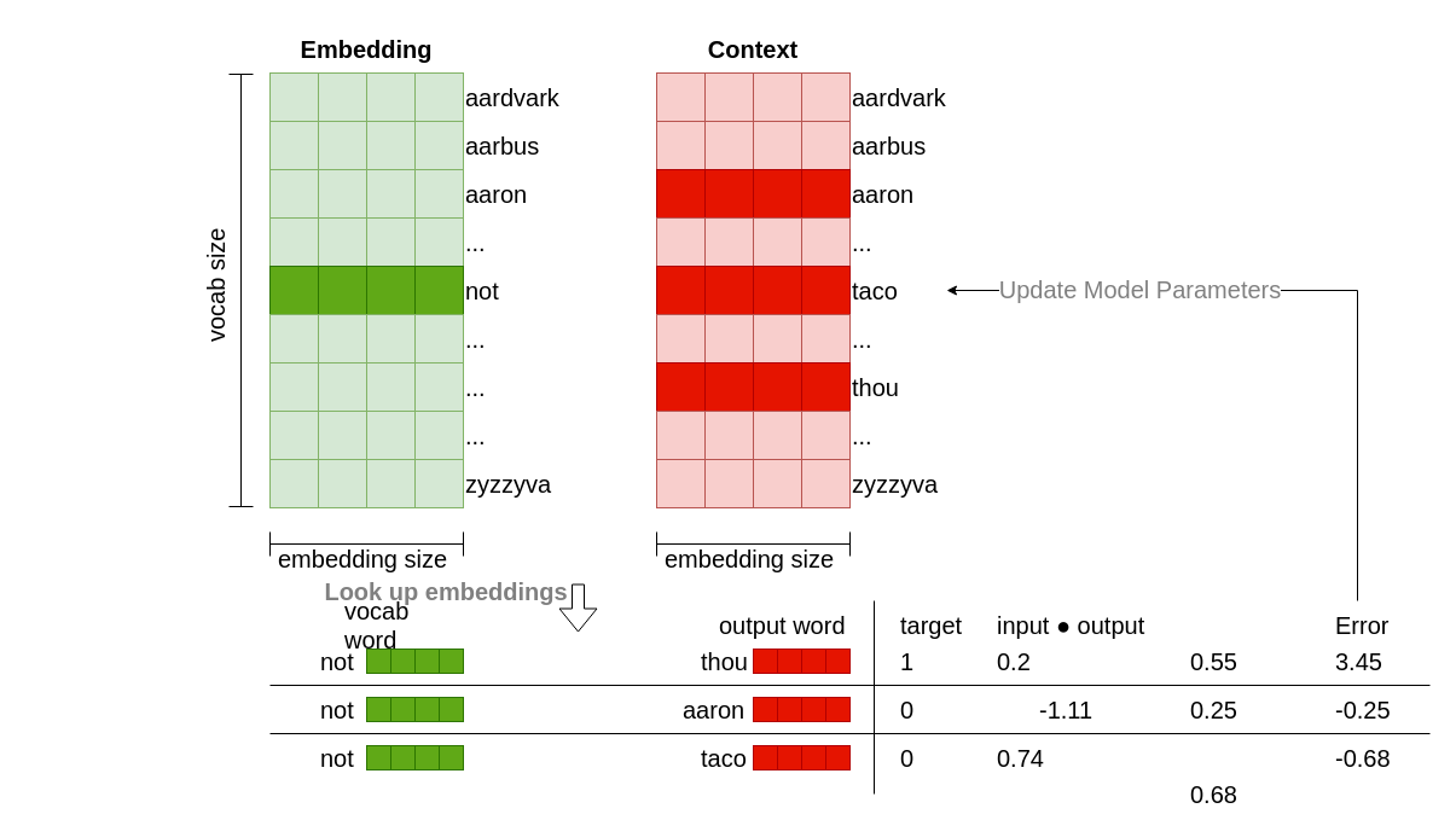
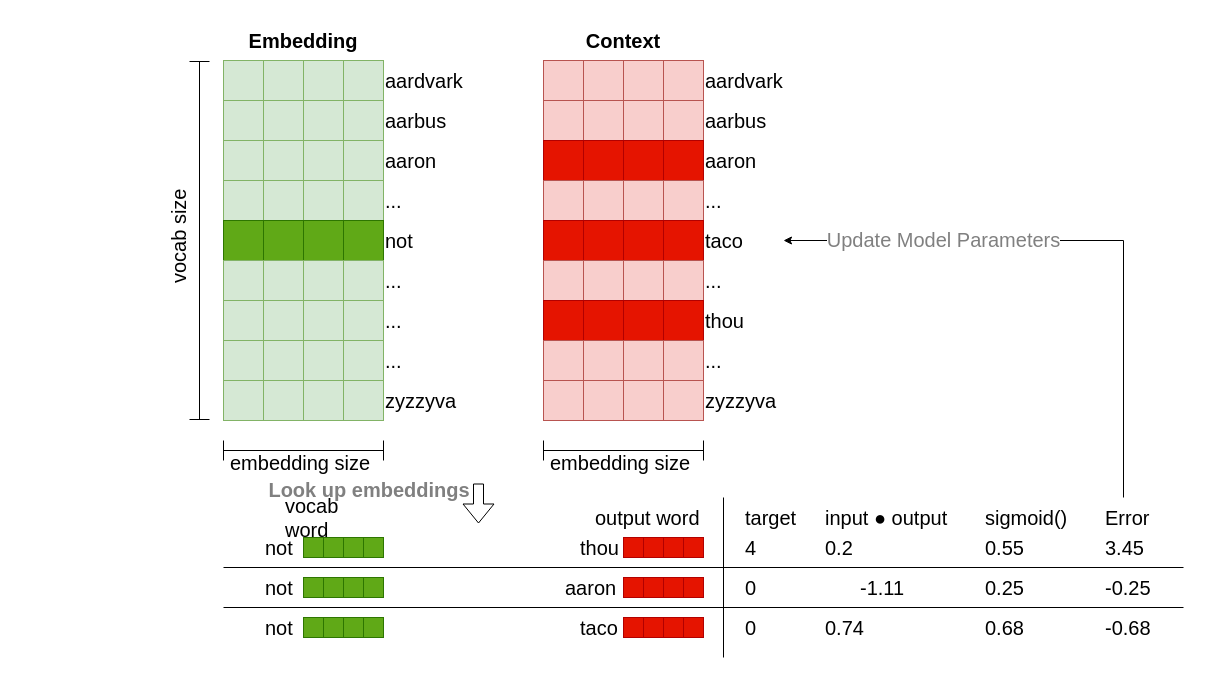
+ <mxCell id="140" value="sigmoid()" style="text;html=1;strokeColor=none;fillColor=none;align=left;verticalAlign=middle;whiteSpace=wrap;rounded=0;fontSize=20;" vertex="1" parent="1"><mxGeometry x="983" y="497" width="80" height="40" as="geometry" /></mxCell>
- <mxCell id="133" value="1" style="text;html=1;strokeColor=none;fillColor=none;align=left;verticalAlign=middle;whiteSpace=wrap;rounded=0;fontSize=20;" vertex="1" parent="1"><mxGeometry x="743" y="537" width="80" height="20" as="geometry" /></mxCell>
+ <mxCell id="133" value="4" style="text;html=1;strokeColor=none;fillColor=none;align=left;verticalAlign=middle;whiteSpace=wrap;rounded=0;fontSize=20;" vertex="1" parent="1"><mxGeometry x="743" y="537" width="80" height="20" as="geometry" /></mxCell>
- <mxCell id="143" value="0.68" style="text;html=1;strokeColor=none;fillColor=none;align=left;verticalAlign=middle;whiteSpace=wrap;rounded=0;fontSize=20;" vertex="1" parent="1"><mxGeometry x="983" y="647" width="80" height="20" as="geometry" /></mxCell>
+ <mxCell id="143" value="0.68" style="text;html=1;strokeColor=none;fillColor=none;align=left;verticalAlign=middle;whiteSpace=wrap;rounded=0;fontSize=20;" vertex="1" parent="1"><mxGeometry x="983" y="617" width="80" height="20" as="geometry" /></mxCell>
